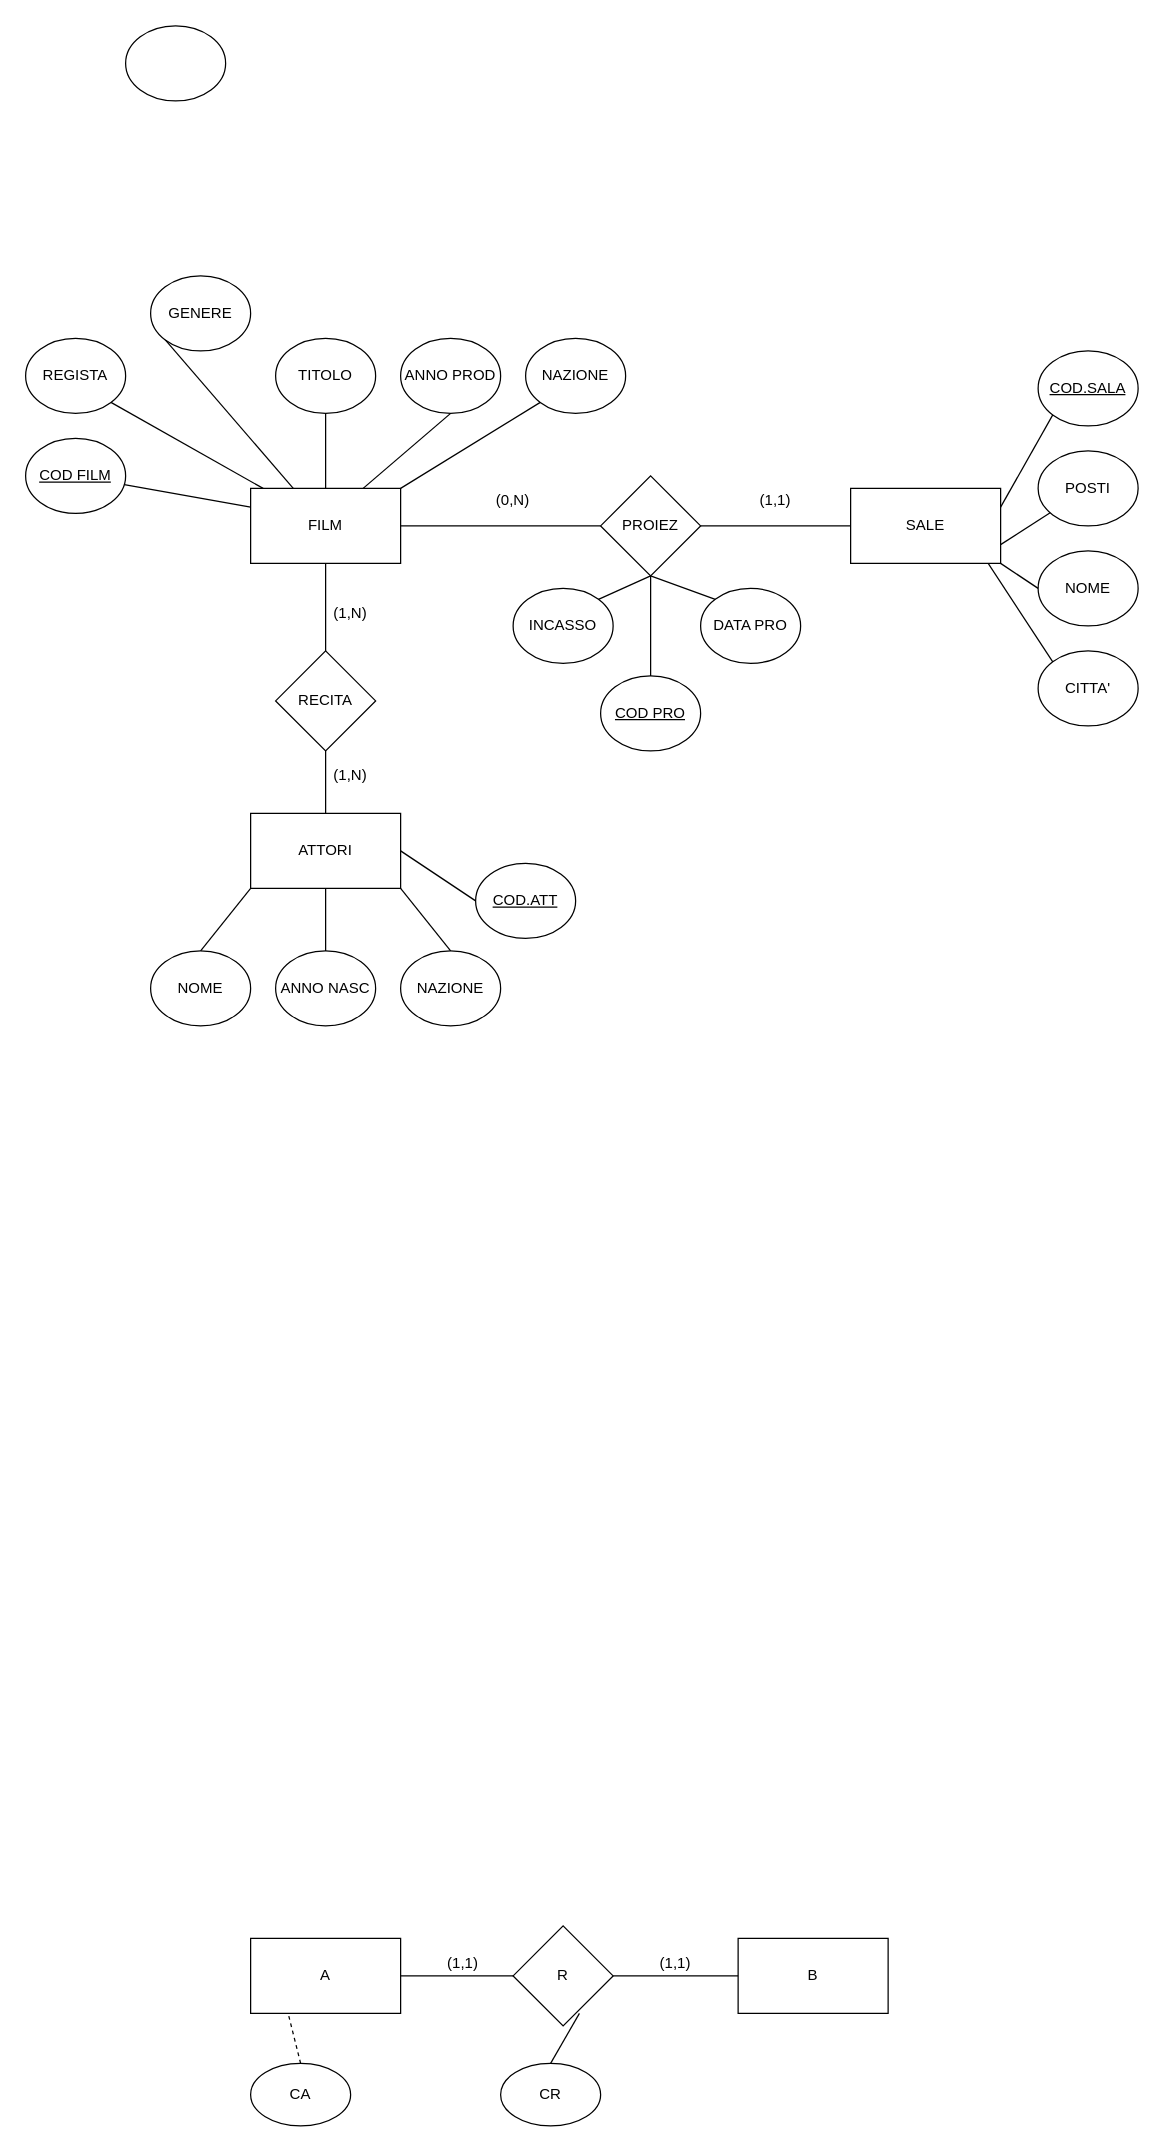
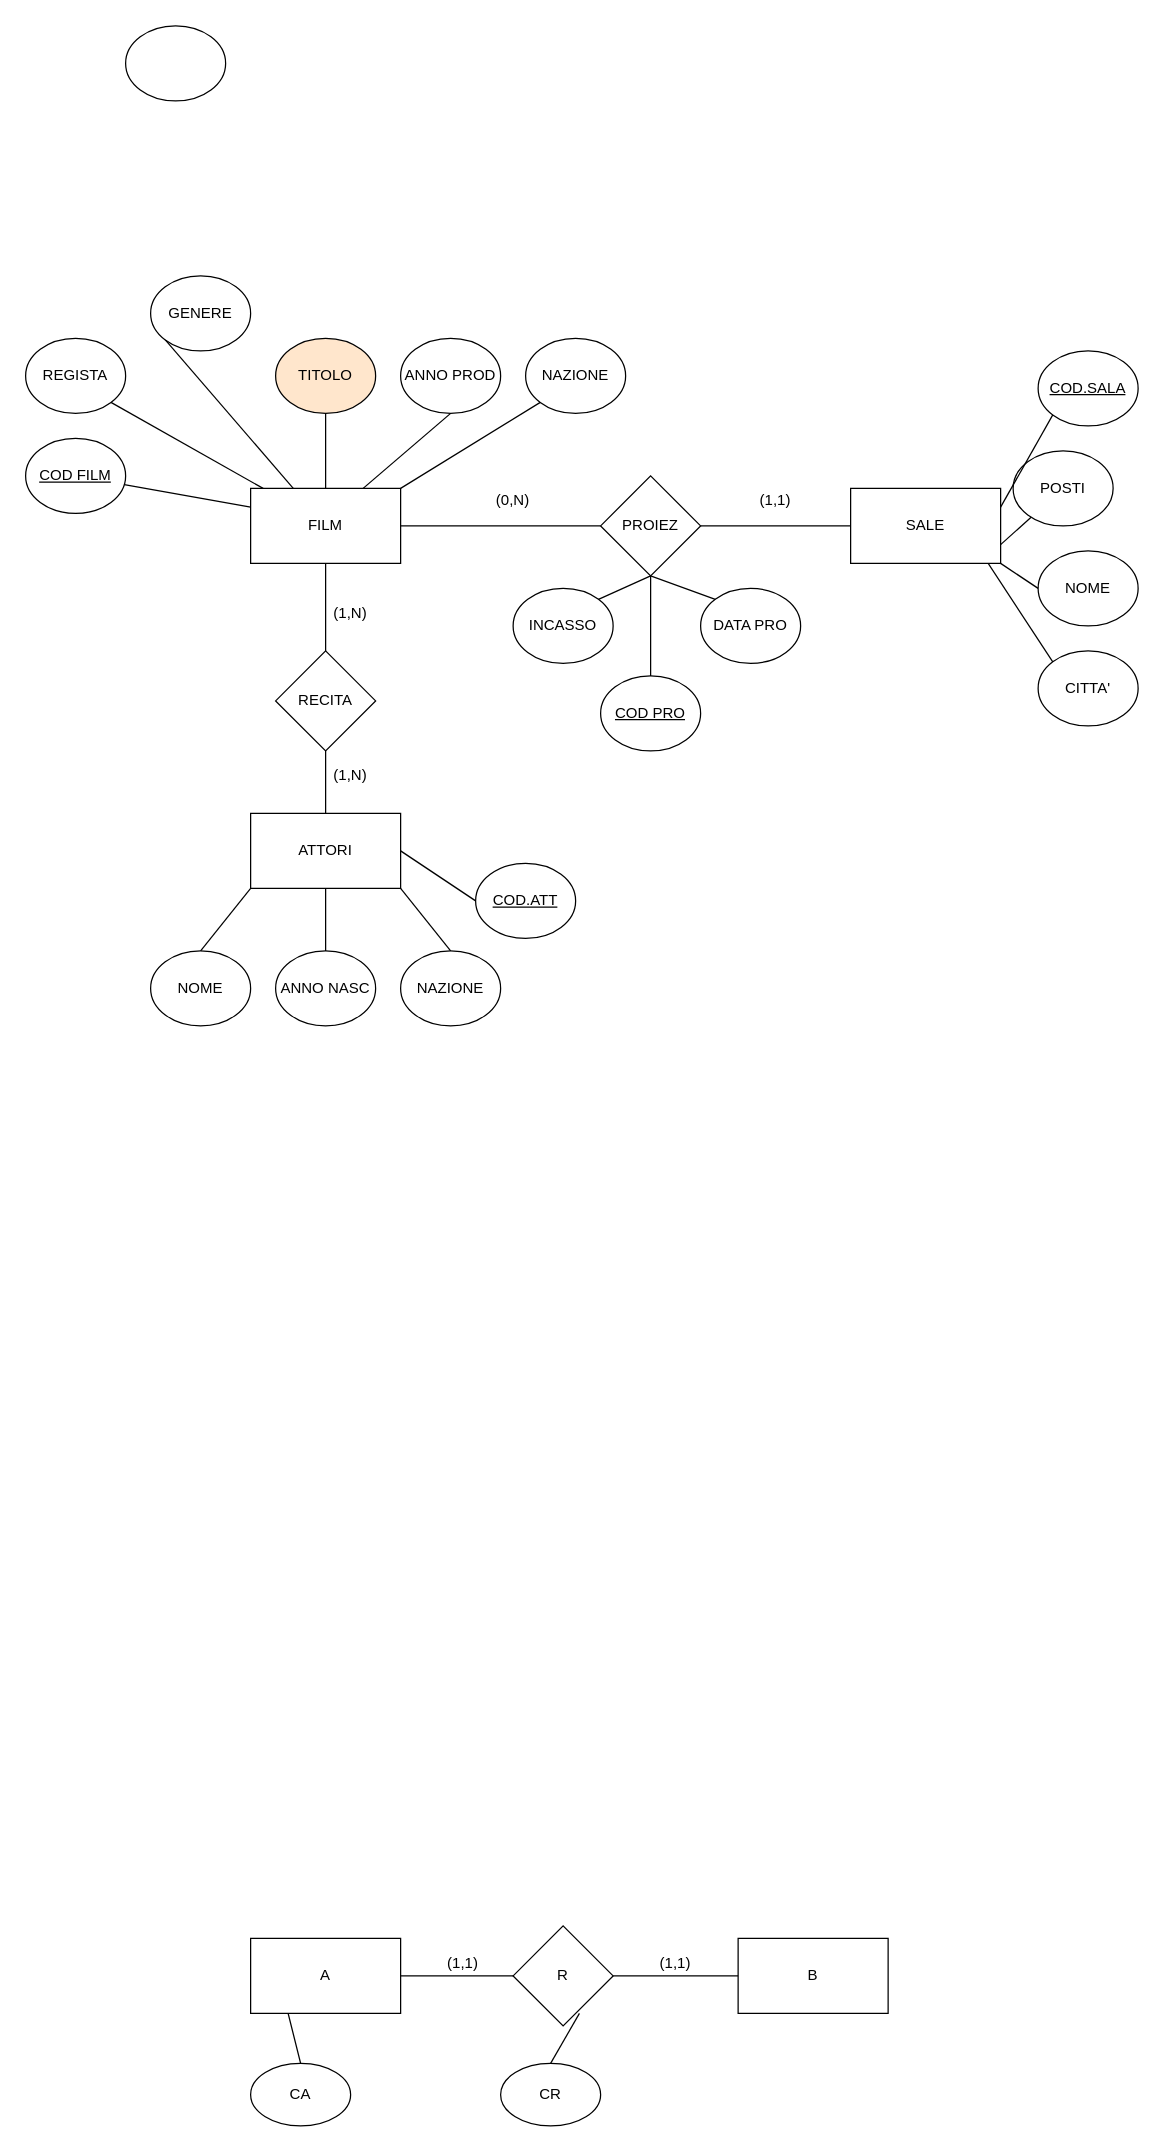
- <mxCell id="4" value="TITOLO" style="ellipse;whiteSpace=wrap;html=1;" vertex="1" parent="1"><mxGeometry x="220" y="270" width="80" height="60" as="geometry" /></mxCell>
+ <mxCell id="4" value="TITOLO" style="ellipse;whiteSpace=wrap;html=1;fillColor=#ffe6cc;" vertex="1" parent="1"><mxGeometry x="220" y="270" width="80" height="60" as="geometry" /></mxCell>
- <mxCell id="34" value="POSTI" style="ellipse;whiteSpace=wrap;html=1;" vertex="1" parent="1"><mxGeometry x="830" y="360" width="80" height="60" as="geometry" /></mxCell>
+ <mxCell id="34" value="POSTI" style="ellipse;whiteSpace=wrap;html=1;" vertex="1" parent="1"><mxGeometry x="810" y="360" width="80" height="60" as="geometry" /></mxCell>
- <mxCell id="50" value="" style="endArrow=none;html=1;exitX=0.5;exitY=0;exitDx=0;exitDy=0;entryX=0.25;entryY=1;entryDx=0;entryDy=0;dashed=1;" edge="1" parent="1" source="49" target="44"><mxGeometry width="50" height="50" relative="1" as="geometry"><mxPoint x="510" y="1620" as="sourcePoint" /><mxPoint x="560" y="1570" as="targetPoint" /></mxGeometry></mxCell>
+ <mxCell id="50" value="" style="endArrow=none;html=1;exitX=0.5;exitY=0;exitDx=0;exitDy=0;entryX=0.25;entryY=1;entryDx=0;entryDy=0;" edge="1" parent="1" source="49" target="44"><mxGeometry width="50" height="50" relative="1" as="geometry"><mxPoint x="510" y="1620" as="sourcePoint" /><mxPoint x="560" y="1570" as="targetPoint" /></mxGeometry></mxCell>
